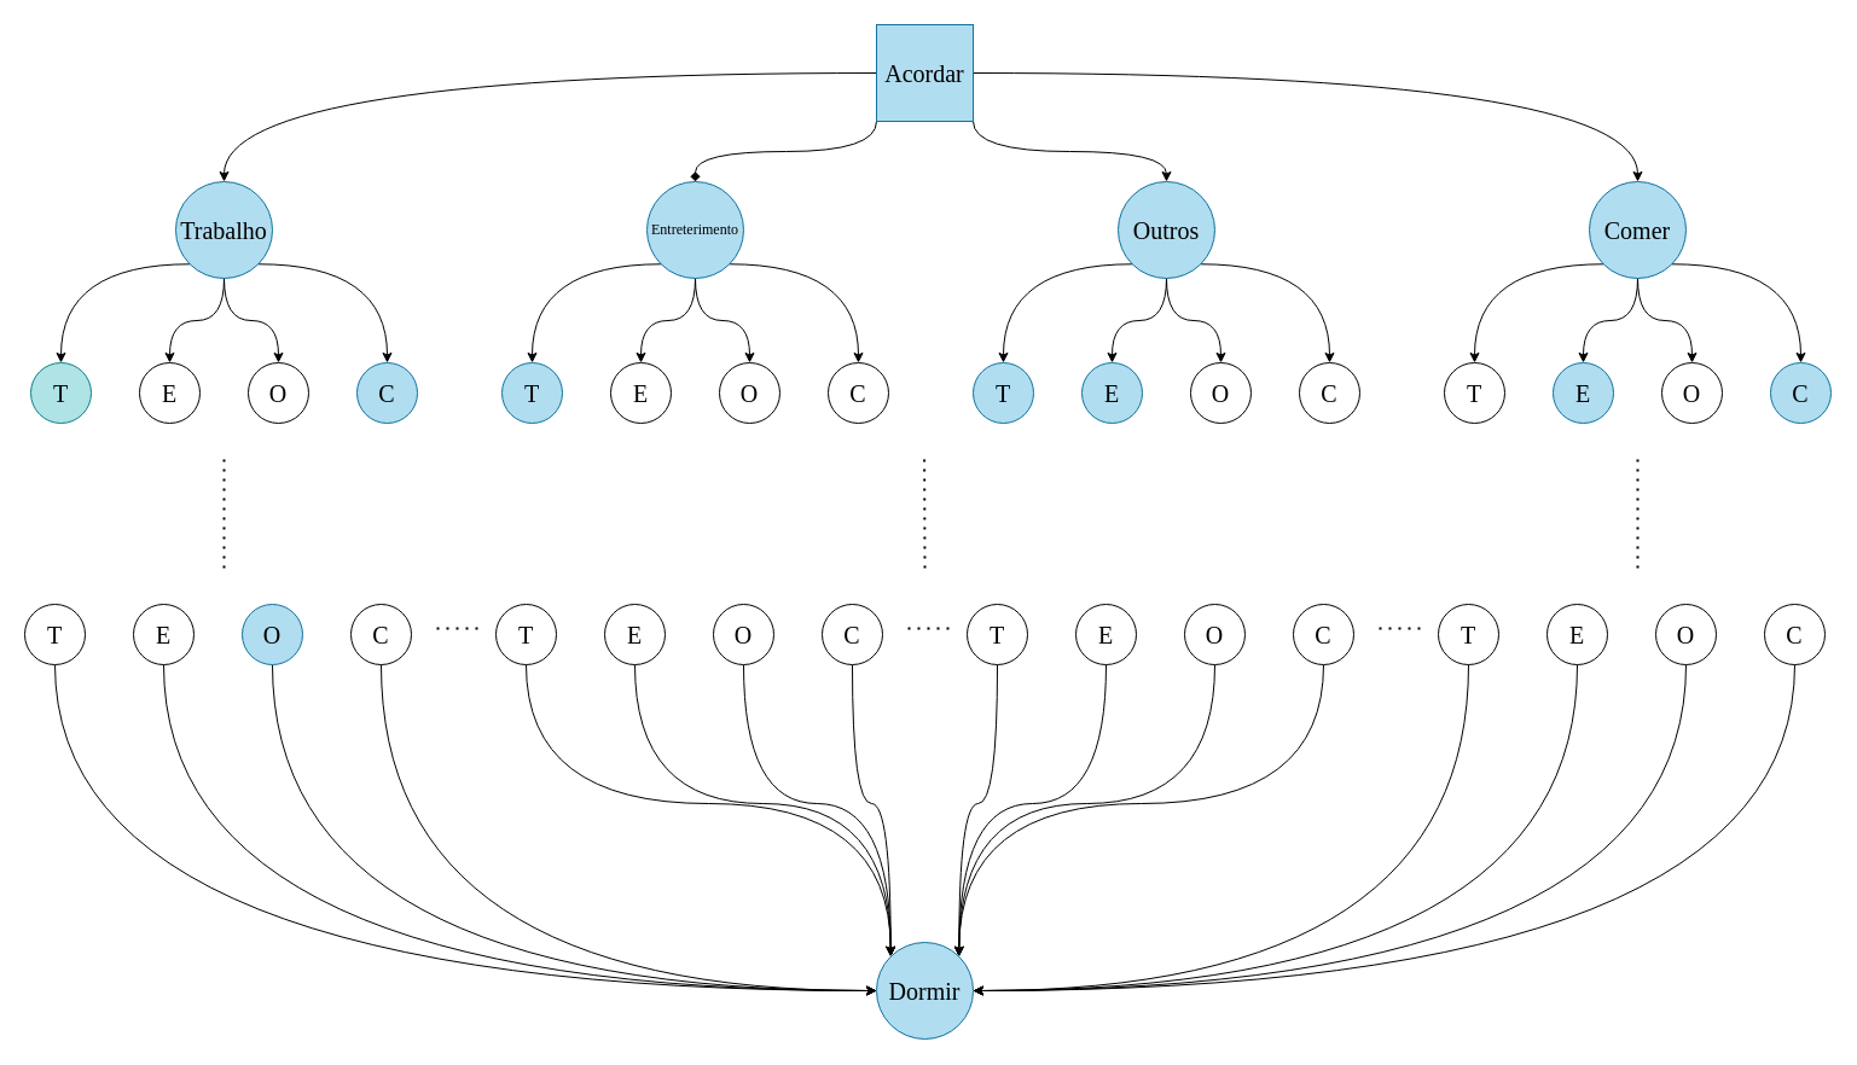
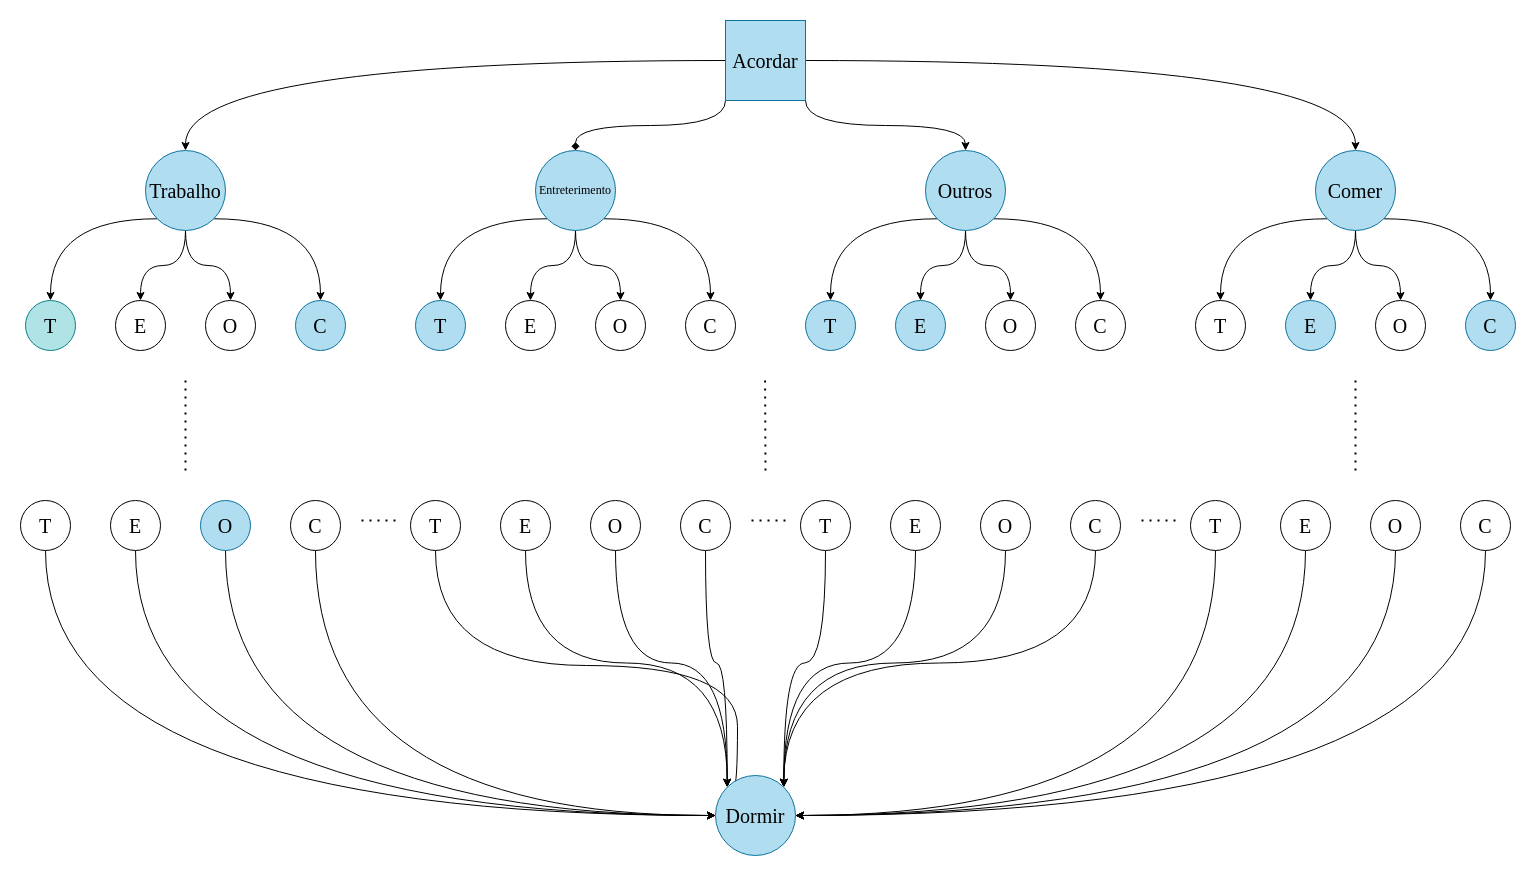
- <mxCell id="79" value="Dormir" style="ellipse;whiteSpace=wrap;html=1;aspect=fixed;fontFamily=Times New Roman;fontSize=20;fillColor=#b1ddf0;strokeColor=#10739e;" parent="1" vertex="1"><mxGeometry x="725" y="780" width="80" height="80" as="geometry" /></mxCell>
+ <mxCell id="79" value="Dormir" style="ellipse;whiteSpace=wrap;html=1;aspect=fixed;fontFamily=Times New Roman;fontSize=20;fillColor=#b1ddf0;strokeColor=#10739e;" parent="1" vertex="1"><mxGeometry x="715" y="775" width="80" height="80" as="geometry" /></mxCell>
